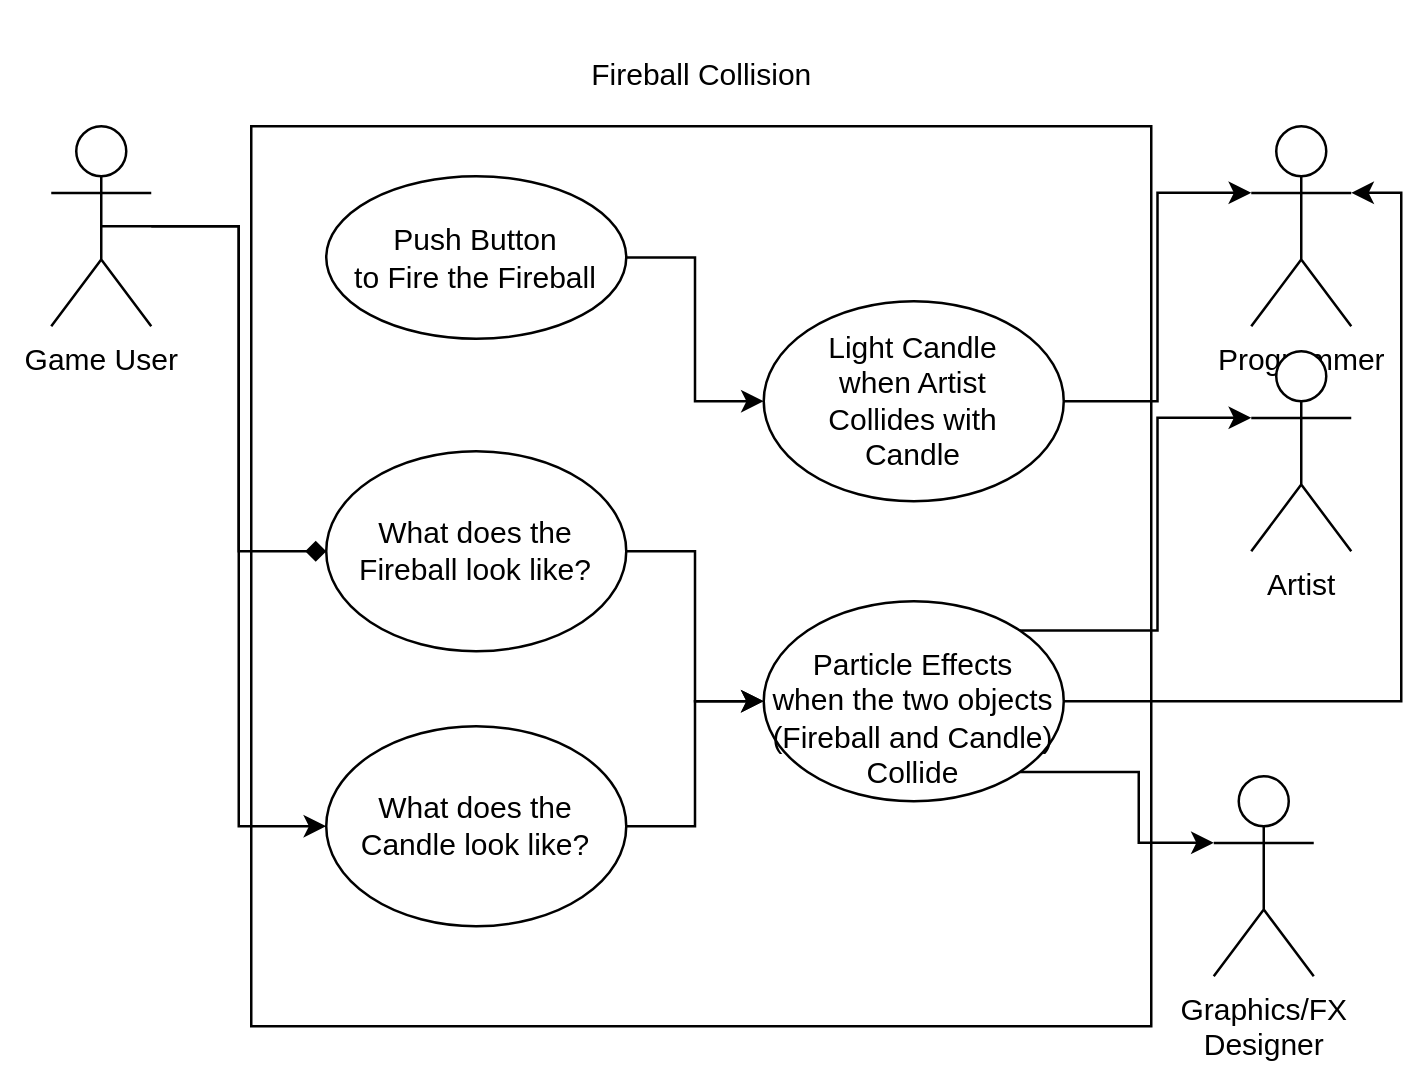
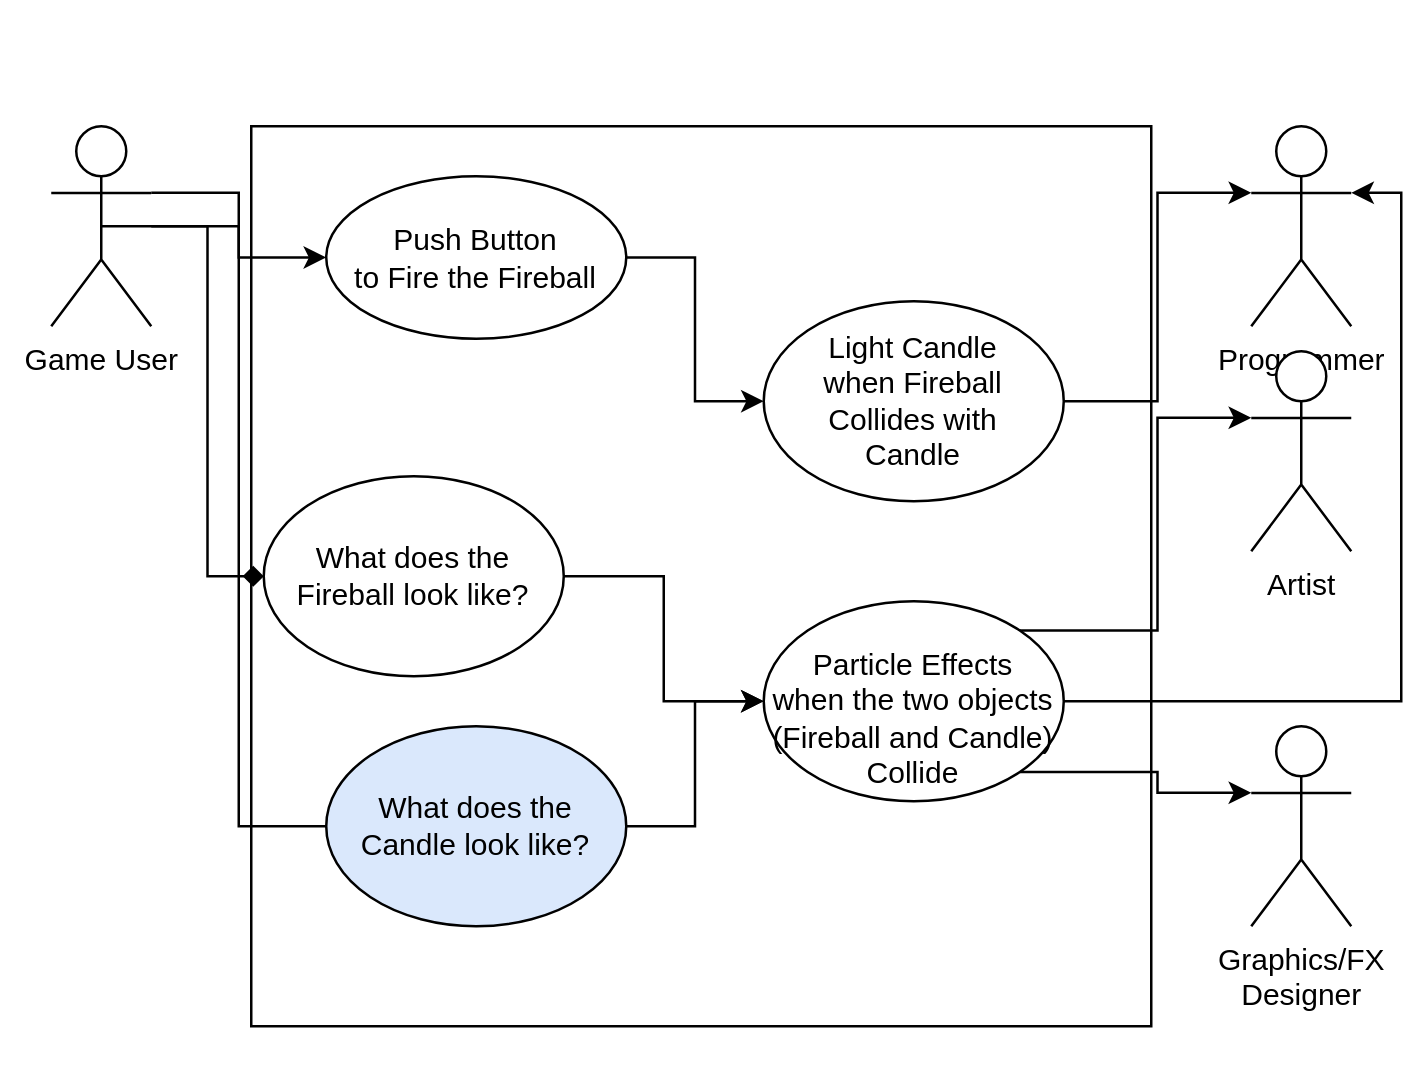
- <mxCell id="8" value="&lt;div&gt;Fireball Collision&lt;/div&gt;" style="text;html=1;resizable=0;autosize=1;align=center;verticalAlign=middle;points=[];fillColor=none;strokeColor=none;rounded=0;" vertex="1" parent="1"><mxGeometry x="225" y="20" width="110" height="20" as="geometry" /></mxCell>
+ <mxCell id="3" style="edgeStyle=orthogonalEdgeStyle;rounded=0;orthogonalLoop=1;jettySize=auto;html=1;exitX=1;exitY=0.333;exitDx=0;exitDy=0;exitPerimeter=0;" edge="1" parent="1" source="6" target="12"><mxGeometry relative="1" as="geometry" /></mxCell>
- <mxCell id="18" value="&lt;div&gt;Light Candle&lt;/div&gt;&lt;div&gt;when Artist&lt;/div&gt;&lt;div&gt;Collides with&lt;/div&gt;&lt;div&gt;Candle&lt;br&gt;&lt;/div&gt;" style="ellipse;whiteSpace=wrap;html=1;" vertex="1" parent="1"><mxGeometry x="305" y="120" width="120" height="80" as="geometry" /></mxCell>
+ <mxCell id="18" value="&lt;div&gt;Light Candle&lt;/div&gt;&lt;div&gt;when Fireball&lt;/div&gt;&lt;div&gt;Collides with&lt;/div&gt;&lt;div&gt;Candle&lt;br&gt;&lt;/div&gt;" style="ellipse;whiteSpace=wrap;html=1;" vertex="1" parent="1"><mxGeometry x="305" y="120" width="120" height="80" as="geometry" /></mxCell>
- <mxCell id="14" value="&lt;div&gt;What does the&lt;/div&gt;&lt;div&gt;Fireball look like?&lt;br&gt;&lt;/div&gt;" style="ellipse;whiteSpace=wrap;html=1;" vertex="1" parent="1"><mxGeometry x="130" y="180" width="120" height="80" as="geometry" /></mxCell>
+ <mxCell id="14" value="&lt;div&gt;What does the&lt;/div&gt;&lt;div&gt;Fireball look like?&lt;br&gt;&lt;/div&gt;" style="ellipse;whiteSpace=wrap;html=1;" vertex="1" parent="1"><mxGeometry x="105" y="190" width="120" height="80" as="geometry" /></mxCell>
- <mxCell id="5" style="edgeStyle=orthogonalEdgeStyle;rounded=0;orthogonalLoop=1;jettySize=auto;html=1;entryX=0;entryY=0.5;entryDx=0;entryDy=0;" edge="1" parent="1" source="6" target="16"><mxGeometry relative="1" as="geometry" /></mxCell>
+ <mxCell id="5" style="edgeStyle=orthogonalEdgeStyle;rounded=0;orthogonalLoop=1;jettySize=auto;html=1;entryX=0;entryY=0.5;entryDx=0;entryDy=0;endArrow=none;" edge="1" parent="1" source="6" target="16"><mxGeometry relative="1" as="geometry" /></mxCell>
- <mxCell id="16" value="&lt;div&gt;What does the&lt;/div&gt;&lt;div&gt;Candle look like?&lt;br&gt;&lt;/div&gt;" style="ellipse;whiteSpace=wrap;html=1;" vertex="1" parent="1"><mxGeometry x="130" y="290" width="120" height="80" as="geometry" /></mxCell>
+ <mxCell id="16" value="&lt;div&gt;What does the&lt;/div&gt;&lt;div&gt;Candle look like?&lt;br&gt;&lt;/div&gt;" style="ellipse;whiteSpace=wrap;html=1;fillColor=#dae8fc;" vertex="1" parent="1"><mxGeometry x="130" y="290" width="120" height="80" as="geometry" /></mxCell>
- <mxCell id="10" value="&lt;div&gt;Graphics/FX&lt;/div&gt;&lt;div&gt;Designer&lt;/div&gt;" style="shape=umlActor;verticalLabelPosition=bottom;labelBackgroundColor=#ffffff;verticalAlign=top;html=1;outlineConnect=0;" vertex="1" parent="1"><mxGeometry x="485" y="310" width="40" height="80" as="geometry" /></mxCell>
+ <mxCell id="10" value="&lt;div&gt;Graphics/FX&lt;/div&gt;&lt;div&gt;Designer&lt;/div&gt;" style="shape=umlActor;verticalLabelPosition=bottom;labelBackgroundColor=#ffffff;verticalAlign=top;html=1;outlineConnect=0;" vertex="1" parent="1"><mxGeometry x="500" y="290" width="40" height="80" as="geometry" /></mxCell>
